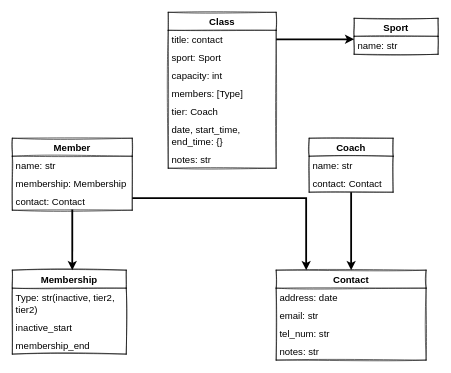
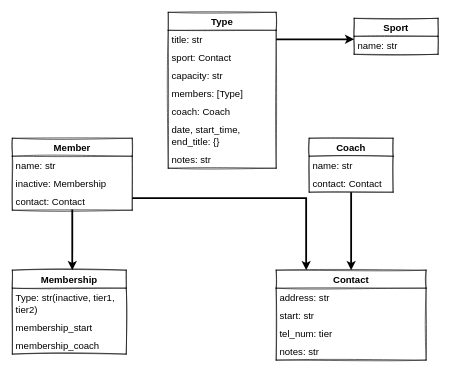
- <mxCell id="11" value="Class" style="swimlane;fontStyle=1;childLayout=stackLayout;horizontal=1;startSize=30;horizontalStack=0;resizeParent=1;resizeParentMax=0;resizeLast=0;collapsible=1;marginBottom=0;sketch=1;fillStyle=auto;fontSize=16;" vertex="1" parent="1"><mxGeometry x="280" y="20" width="180" height="260" as="geometry"><mxRectangle x="330" y="50" width="60" height="30" as="alternateBounds" /></mxGeometry></mxCell>
+ <mxCell id="11" value="Type" style="swimlane;fontStyle=1;childLayout=stackLayout;horizontal=1;startSize=30;horizontalStack=0;resizeParent=1;resizeParentMax=0;resizeLast=0;collapsible=1;marginBottom=0;sketch=1;fillStyle=auto;fontSize=16;" vertex="1" parent="1"><mxGeometry x="280" y="20" width="180" height="260" as="geometry"><mxRectangle x="330" y="50" width="60" height="30" as="alternateBounds" /></mxGeometry></mxCell>
- <mxCell id="12" value="title: contact" style="text;strokeColor=none;fillColor=none;align=left;verticalAlign=middle;spacingLeft=4;spacingRight=4;overflow=hidden;points=[[0,0.5],[1,0.5]];portConstraint=eastwest;rotatable=0;sketch=1;fillStyle=auto;fontSize=16;" vertex="1" parent="11"><mxGeometry y="30" width="180" height="30" as="geometry" /></mxCell>
+ <mxCell id="12" value="title: str" style="text;strokeColor=none;fillColor=none;align=left;verticalAlign=middle;spacingLeft=4;spacingRight=4;overflow=hidden;points=[[0,0.5],[1,0.5]];portConstraint=eastwest;rotatable=0;sketch=1;fillStyle=auto;fontSize=16;" vertex="1" parent="11"><mxGeometry y="30" width="180" height="30" as="geometry" /></mxCell>
- <mxCell id="13" value="sport: Sport" style="text;strokeColor=none;fillColor=none;align=left;verticalAlign=middle;spacingLeft=4;spacingRight=4;overflow=hidden;points=[[0,0.5],[1,0.5]];portConstraint=eastwest;rotatable=0;sketch=1;fillStyle=auto;fontSize=16;" vertex="1" parent="11"><mxGeometry y="60" width="180" height="30" as="geometry" /></mxCell>
+ <mxCell id="13" value="sport: Contact" style="text;strokeColor=none;fillColor=none;align=left;verticalAlign=middle;spacingLeft=4;spacingRight=4;overflow=hidden;points=[[0,0.5],[1,0.5]];portConstraint=eastwest;rotatable=0;sketch=1;fillStyle=auto;fontSize=16;" vertex="1" parent="11"><mxGeometry y="60" width="180" height="30" as="geometry" /></mxCell>
- <mxCell id="14" value="capacity: int" style="text;strokeColor=none;fillColor=none;align=left;verticalAlign=middle;spacingLeft=4;spacingRight=4;overflow=hidden;points=[[0,0.5],[1,0.5]];portConstraint=eastwest;rotatable=0;sketch=1;fillStyle=auto;fontSize=16;" vertex="1" parent="11"><mxGeometry y="90" width="180" height="30" as="geometry" /></mxCell>
+ <mxCell id="14" value="capacity: str" style="text;strokeColor=none;fillColor=none;align=left;verticalAlign=middle;spacingLeft=4;spacingRight=4;overflow=hidden;points=[[0,0.5],[1,0.5]];portConstraint=eastwest;rotatable=0;sketch=1;fillStyle=auto;fontSize=16;" vertex="1" parent="11"><mxGeometry y="90" width="180" height="30" as="geometry" /></mxCell>
- <mxCell id="16" value="tier: Coach" style="text;strokeColor=none;fillColor=none;align=left;verticalAlign=middle;spacingLeft=4;spacingRight=4;overflow=hidden;points=[[0,0.5],[1,0.5]];portConstraint=eastwest;rotatable=0;sketch=1;fillStyle=auto;fontSize=16;" vertex="1" parent="11"><mxGeometry y="150" width="180" height="30" as="geometry" /></mxCell>
+ <mxCell id="16" value="coach: Coach" style="text;strokeColor=none;fillColor=none;align=left;verticalAlign=middle;spacingLeft=4;spacingRight=4;overflow=hidden;points=[[0,0.5],[1,0.5]];portConstraint=eastwest;rotatable=0;sketch=1;fillStyle=auto;fontSize=16;" vertex="1" parent="11"><mxGeometry y="150" width="180" height="30" as="geometry" /></mxCell>
- <mxCell id="17" value="date, start_time, &#10;end_time: {}" style="text;strokeColor=none;fillColor=none;align=left;verticalAlign=middle;spacingLeft=4;spacingRight=4;overflow=hidden;points=[[0,0.5],[1,0.5]];portConstraint=eastwest;rotatable=0;sketch=1;fillStyle=auto;fontSize=16;" vertex="1" parent="11"><mxGeometry y="180" width="180" height="50" as="geometry" /></mxCell>
+ <mxCell id="17" value="date, start_time, &#10;end_title: {}" style="text;strokeColor=none;fillColor=none;align=left;verticalAlign=middle;spacingLeft=4;spacingRight=4;overflow=hidden;points=[[0,0.5],[1,0.5]];portConstraint=eastwest;rotatable=0;sketch=1;fillStyle=auto;fontSize=16;" vertex="1" parent="11"><mxGeometry y="180" width="180" height="50" as="geometry" /></mxCell>
- <mxCell id="4" value="membership: Membership" style="text;strokeColor=none;fillColor=none;align=left;verticalAlign=middle;spacingLeft=4;spacingRight=4;overflow=hidden;points=[[0,0.5],[1,0.5]];portConstraint=eastwest;rotatable=0;sketch=1;fillStyle=auto;fontSize=16;" vertex="1" parent="2"><mxGeometry y="60" width="200" height="30" as="geometry" /></mxCell>
+ <mxCell id="4" value="inactive: Membership" style="text;strokeColor=none;fillColor=none;align=left;verticalAlign=middle;spacingLeft=4;spacingRight=4;overflow=hidden;points=[[0,0.5],[1,0.5]];portConstraint=eastwest;rotatable=0;sketch=1;fillStyle=auto;fontSize=16;" vertex="1" parent="2"><mxGeometry y="60" width="200" height="30" as="geometry" /></mxCell>
- <mxCell id="20" value="Type: str(inactive, tier2,&#10;tier2)" style="text;strokeColor=none;fillColor=none;align=left;verticalAlign=middle;spacingLeft=4;spacingRight=4;overflow=hidden;points=[[0,0.5],[1,0.5]];portConstraint=eastwest;rotatable=0;sketch=1;fillStyle=auto;fontSize=16;" vertex="1" parent="19"><mxGeometry y="30" width="190" height="50" as="geometry" /></mxCell>
+ <mxCell id="20" value="Type: str(inactive, tier1,&#10;tier2)" style="text;strokeColor=none;fillColor=none;align=left;verticalAlign=middle;spacingLeft=4;spacingRight=4;overflow=hidden;points=[[0,0.5],[1,0.5]];portConstraint=eastwest;rotatable=0;sketch=1;fillStyle=auto;fontSize=16;" vertex="1" parent="19"><mxGeometry y="30" width="190" height="50" as="geometry" /></mxCell>
- <mxCell id="7" value="address: date" style="text;strokeColor=none;fillColor=none;align=left;verticalAlign=middle;spacingLeft=4;spacingRight=4;overflow=hidden;points=[[0,0.5],[1,0.5]];portConstraint=eastwest;rotatable=0;sketch=1;fillStyle=auto;fontSize=16;" vertex="1" parent="6"><mxGeometry y="30" width="250" height="30" as="geometry" /></mxCell>
+ <mxCell id="7" value="address: str" style="text;strokeColor=none;fillColor=none;align=left;verticalAlign=middle;spacingLeft=4;spacingRight=4;overflow=hidden;points=[[0,0.5],[1,0.5]];portConstraint=eastwest;rotatable=0;sketch=1;fillStyle=auto;fontSize=16;" vertex="1" parent="6"><mxGeometry y="30" width="250" height="30" as="geometry" /></mxCell>
- <mxCell id="8" value="email: str" style="text;strokeColor=none;fillColor=none;align=left;verticalAlign=middle;spacingLeft=4;spacingRight=4;overflow=hidden;points=[[0,0.5],[1,0.5]];portConstraint=eastwest;rotatable=0;sketch=1;fillStyle=auto;fontSize=16;" vertex="1" parent="6"><mxGeometry y="60" width="250" height="30" as="geometry" /></mxCell>
+ <mxCell id="8" value="start: str" style="text;strokeColor=none;fillColor=none;align=left;verticalAlign=middle;spacingLeft=4;spacingRight=4;overflow=hidden;points=[[0,0.5],[1,0.5]];portConstraint=eastwest;rotatable=0;sketch=1;fillStyle=auto;fontSize=16;" vertex="1" parent="6"><mxGeometry y="60" width="250" height="30" as="geometry" /></mxCell>
- <mxCell id="21" value="inactive_start" style="text;strokeColor=none;fillColor=none;align=left;verticalAlign=middle;spacingLeft=4;spacingRight=4;overflow=hidden;points=[[0,0.5],[1,0.5]];portConstraint=eastwest;rotatable=0;sketch=1;fillStyle=auto;fontSize=16;" vertex="1" parent="19"><mxGeometry y="80" width="190" height="30" as="geometry" /></mxCell>
+ <mxCell id="21" value="membership_start" style="text;strokeColor=none;fillColor=none;align=left;verticalAlign=middle;spacingLeft=4;spacingRight=4;overflow=hidden;points=[[0,0.5],[1,0.5]];portConstraint=eastwest;rotatable=0;sketch=1;fillStyle=auto;fontSize=16;" vertex="1" parent="19"><mxGeometry y="80" width="190" height="30" as="geometry" /></mxCell>
- <mxCell id="9" value="tel_num: str" style="text;strokeColor=none;fillColor=none;align=left;verticalAlign=middle;spacingLeft=4;spacingRight=4;overflow=hidden;points=[[0,0.5],[1,0.5]];portConstraint=eastwest;rotatable=0;sketch=1;fillStyle=auto;fontSize=16;" vertex="1" parent="6"><mxGeometry y="90" width="250" height="30" as="geometry" /></mxCell>
+ <mxCell id="9" value="tel_num: tier" style="text;strokeColor=none;fillColor=none;align=left;verticalAlign=middle;spacingLeft=4;spacingRight=4;overflow=hidden;points=[[0,0.5],[1,0.5]];portConstraint=eastwest;rotatable=0;sketch=1;fillStyle=auto;fontSize=16;" vertex="1" parent="6"><mxGeometry y="90" width="250" height="30" as="geometry" /></mxCell>
- <mxCell id="22" value="membership_end" style="text;strokeColor=none;fillColor=none;align=left;verticalAlign=middle;spacingLeft=4;spacingRight=4;overflow=hidden;points=[[0,0.5],[1,0.5]];portConstraint=eastwest;rotatable=0;sketch=1;fillStyle=auto;fontSize=16;" vertex="1" parent="19"><mxGeometry y="110" width="190" height="30" as="geometry" /></mxCell>
+ <mxCell id="22" value="membership_coach" style="text;strokeColor=none;fillColor=none;align=left;verticalAlign=middle;spacingLeft=4;spacingRight=4;overflow=hidden;points=[[0,0.5],[1,0.5]];portConstraint=eastwest;rotatable=0;sketch=1;fillStyle=auto;fontSize=16;" vertex="1" parent="19"><mxGeometry y="110" width="190" height="30" as="geometry" /></mxCell>
